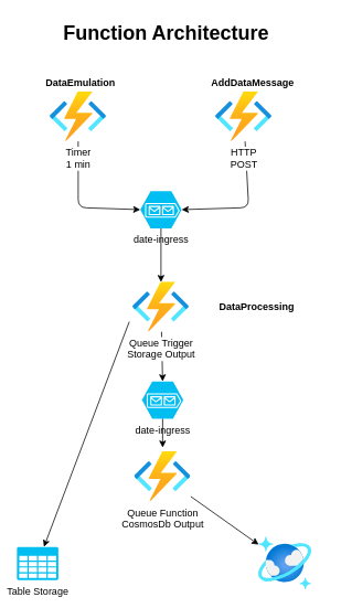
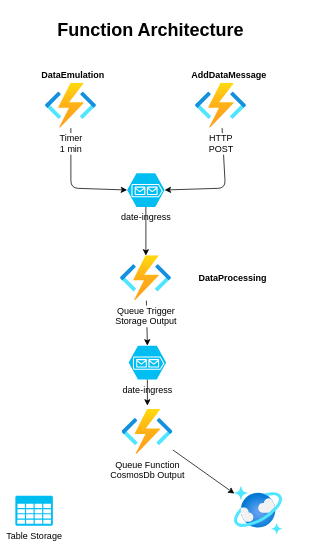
- <mxCell id="17" style="edgeStyle=none;html=1;exitX=-0.063;exitY=0.797;exitDx=0;exitDy=0;exitPerimeter=0;" edge="1" parent="1" source="5" target="8"><mxGeometry relative="1" as="geometry" /></mxCell>
